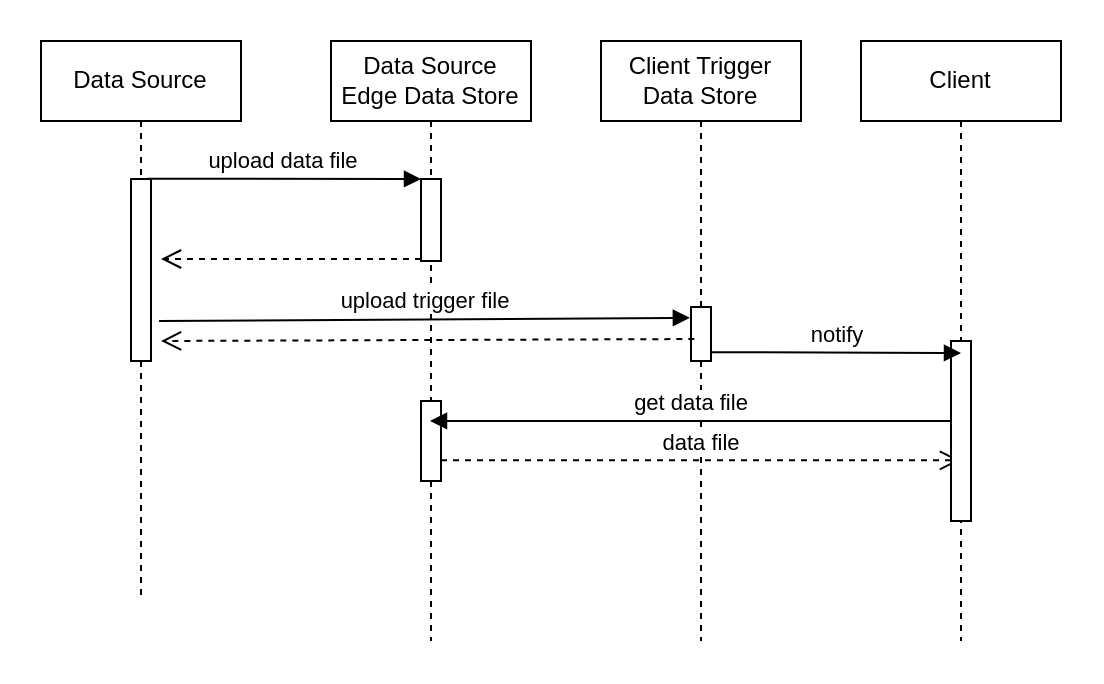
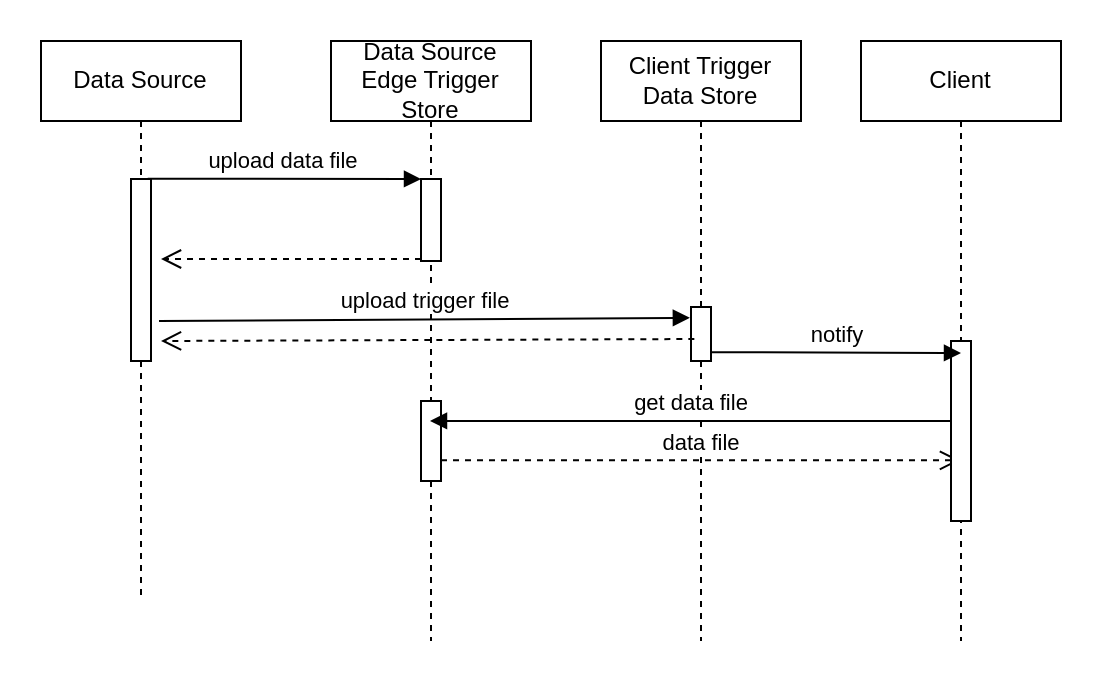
- <mxCell id="4" value="Data Source Edge Data Store" style="shape=umlLifeline;perimeter=lifelinePerimeter;whiteSpace=wrap;html=1;container=1;collapsible=0;recursiveResize=0;outlineConnect=0;" vertex="1" parent="1"><mxGeometry x="165" y="20" width="100" height="300" as="geometry" /></mxCell>
+ <mxCell id="4" value="Data Source Edge Trigger Store" style="shape=umlLifeline;perimeter=lifelinePerimeter;whiteSpace=wrap;html=1;container=1;collapsible=0;recursiveResize=0;outlineConnect=0;" vertex="1" parent="1"><mxGeometry x="165" y="20" width="100" height="300" as="geometry" /></mxCell>
